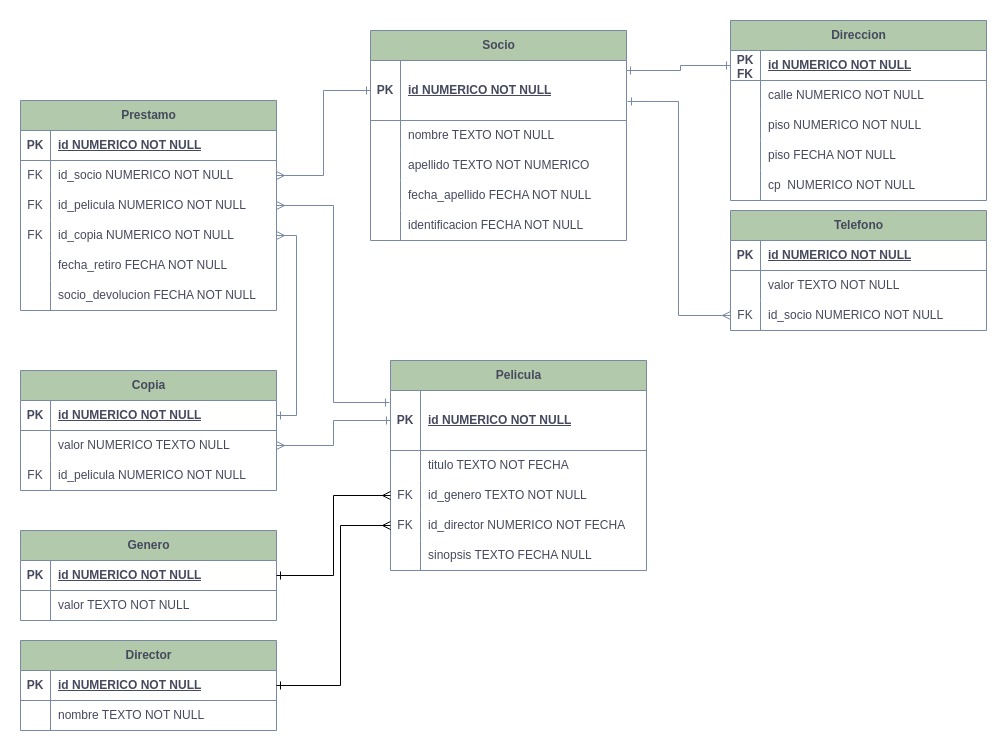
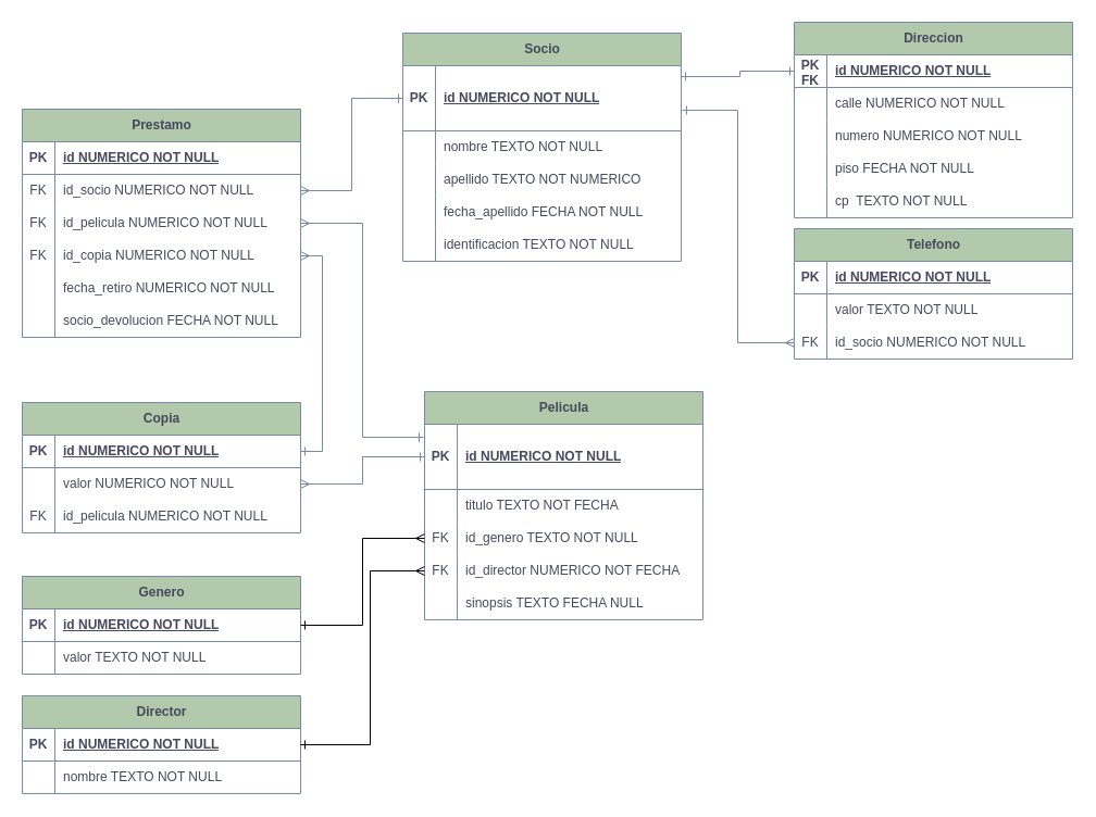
- <mxCell id="43" value="piso NUMERICO NOT NULL" style="shape=partialRectangle;connectable=0;fillColor=none;top=0;left=0;bottom=0;right=0;align=left;spacingLeft=6;overflow=hidden;whiteSpace=wrap;html=1;labelBackgroundColor=none;strokeColor=#788AA3;fontColor=#46495D;" parent="41" vertex="1"><mxGeometry x="30" width="226" height="30" as="geometry"><mxRectangle width="226" height="30" as="alternateBounds" /></mxGeometry></mxCell>
+ <mxCell id="43" value="numero NUMERICO NOT NULL" style="shape=partialRectangle;connectable=0;fillColor=none;top=0;left=0;bottom=0;right=0;align=left;spacingLeft=6;overflow=hidden;whiteSpace=wrap;html=1;labelBackgroundColor=none;strokeColor=#788AA3;fontColor=#46495D;" parent="41" vertex="1"><mxGeometry x="30" width="226" height="30" as="geometry"><mxRectangle width="226" height="30" as="alternateBounds" /></mxGeometry></mxCell>
- <mxCell id="49" value="cp&amp;nbsp; NUMERICO NOT NULL" style="shape=partialRectangle;connectable=0;fillColor=none;top=0;left=0;bottom=0;right=0;align=left;spacingLeft=6;overflow=hidden;whiteSpace=wrap;html=1;labelBackgroundColor=none;strokeColor=#788AA3;fontColor=#46495D;" parent="47" vertex="1"><mxGeometry x="30" width="226" height="30" as="geometry"><mxRectangle width="226" height="30" as="alternateBounds" /></mxGeometry></mxCell>
+ <mxCell id="49" value="cp&amp;nbsp; TEXTO NOT NULL" style="shape=partialRectangle;connectable=0;fillColor=none;top=0;left=0;bottom=0;right=0;align=left;spacingLeft=6;overflow=hidden;whiteSpace=wrap;html=1;labelBackgroundColor=none;strokeColor=#788AA3;fontColor=#46495D;" parent="47" vertex="1"><mxGeometry x="30" width="226" height="30" as="geometry"><mxRectangle width="226" height="30" as="alternateBounds" /></mxGeometry></mxCell>
- <mxCell id="17" value="identificacion FECHA NOT NULL" style="shape=partialRectangle;connectable=0;fillColor=none;top=0;left=0;bottom=0;right=0;align=left;spacingLeft=6;overflow=hidden;whiteSpace=wrap;html=1;labelBackgroundColor=none;strokeColor=#788AA3;fontColor=#46495D;" parent="15" vertex="1"><mxGeometry x="30" width="226" height="30" as="geometry"><mxRectangle width="226" height="30" as="alternateBounds" /></mxGeometry></mxCell>
+ <mxCell id="17" value="identificacion TEXTO NOT NULL" style="shape=partialRectangle;connectable=0;fillColor=none;top=0;left=0;bottom=0;right=0;align=left;spacingLeft=6;overflow=hidden;whiteSpace=wrap;html=1;labelBackgroundColor=none;strokeColor=#788AA3;fontColor=#46495D;" parent="15" vertex="1"><mxGeometry x="30" width="226" height="30" as="geometry"><mxRectangle width="226" height="30" as="alternateBounds" /></mxGeometry></mxCell>
- <mxCell id="65" value="fecha_retiro FECHA NOT NULL" style="shape=partialRectangle;connectable=0;fillColor=none;top=0;left=0;bottom=0;right=0;align=left;spacingLeft=6;overflow=hidden;whiteSpace=wrap;html=1;labelBackgroundColor=none;strokeColor=#788AA3;fontColor=#46495D;" parent="63" vertex="1"><mxGeometry x="30" width="226" height="30" as="geometry"><mxRectangle width="226" height="30" as="alternateBounds" /></mxGeometry></mxCell>
+ <mxCell id="65" value="fecha_retiro NUMERICO NOT NULL" style="shape=partialRectangle;connectable=0;fillColor=none;top=0;left=0;bottom=0;right=0;align=left;spacingLeft=6;overflow=hidden;whiteSpace=wrap;html=1;labelBackgroundColor=none;strokeColor=#788AA3;fontColor=#46495D;" parent="63" vertex="1"><mxGeometry x="30" width="226" height="30" as="geometry"><mxRectangle width="226" height="30" as="alternateBounds" /></mxGeometry></mxCell>
- <mxCell id="75" value="valor NUMERICO TEXTO NULL" style="shape=partialRectangle;connectable=0;fillColor=none;top=0;left=0;bottom=0;right=0;align=left;spacingLeft=6;overflow=hidden;whiteSpace=wrap;html=1;labelBackgroundColor=none;strokeColor=#788AA3;fontColor=#46495D;" parent="73" vertex="1"><mxGeometry x="30" width="226" height="30" as="geometry"><mxRectangle width="226" height="30" as="alternateBounds" /></mxGeometry></mxCell>
+ <mxCell id="75" value="valor NUMERICO NOT NULL" style="shape=partialRectangle;connectable=0;fillColor=none;top=0;left=0;bottom=0;right=0;align=left;spacingLeft=6;overflow=hidden;whiteSpace=wrap;html=1;labelBackgroundColor=none;strokeColor=#788AA3;fontColor=#46495D;" parent="73" vertex="1"><mxGeometry x="30" width="226" height="30" as="geometry"><mxRectangle width="226" height="30" as="alternateBounds" /></mxGeometry></mxCell>
